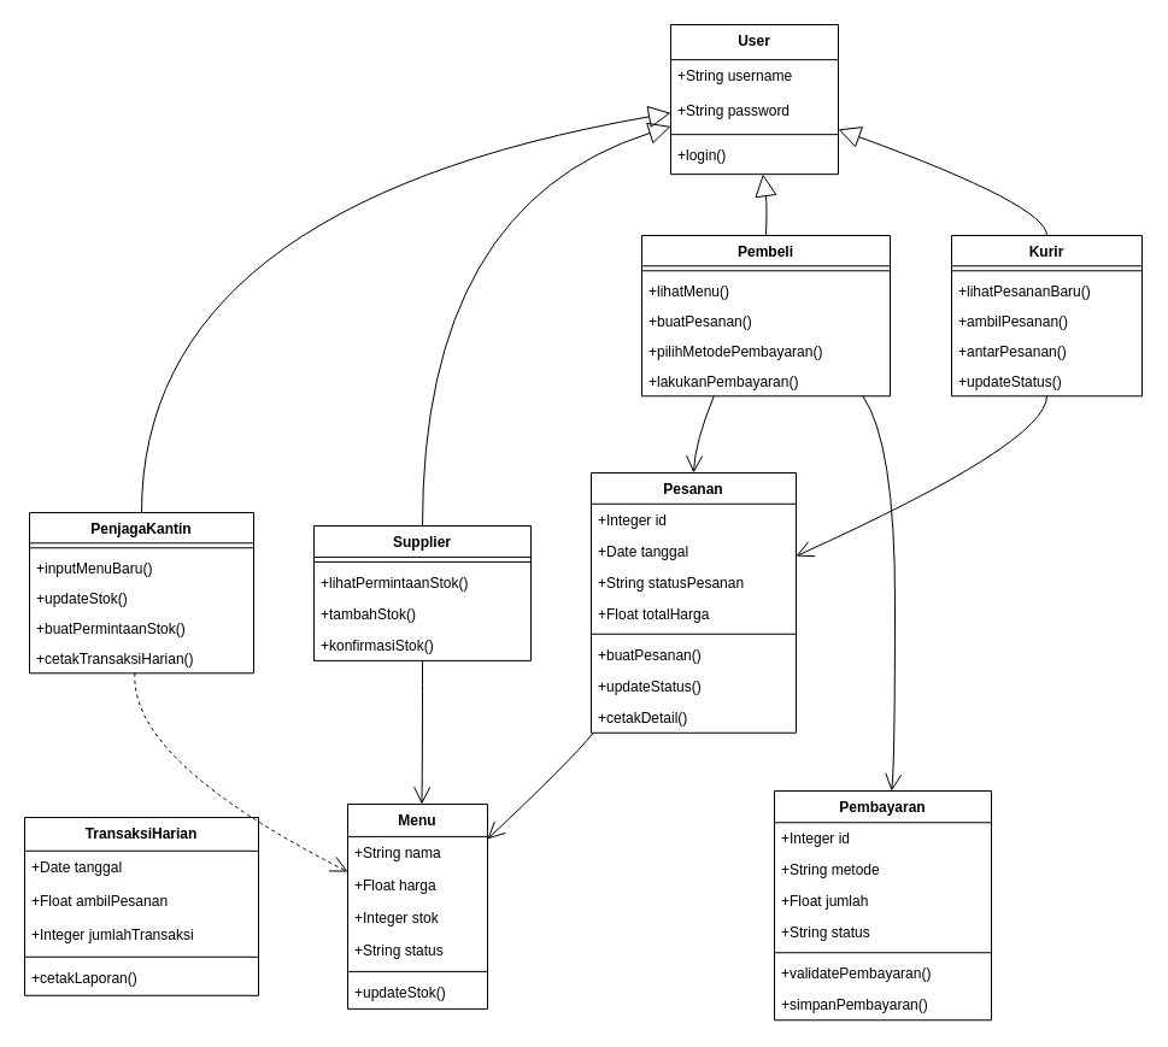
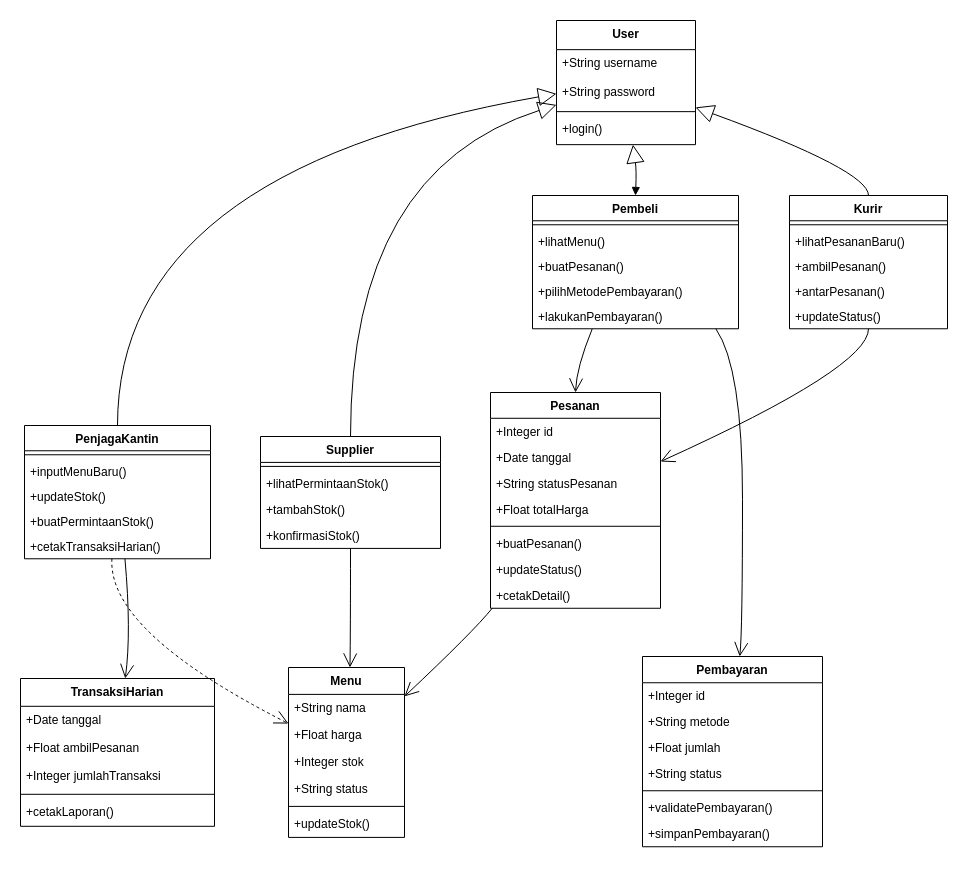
- <mxCell id="62" value="" style="curved=1;startArrow=block;startSize=16;startFill=0;endArrow=none;exitX=0.55;exitY=1;entryX=0.5;entryY=0;rounded=0;" edge="1" parent="1" source="2" target="18"><mxGeometry relative="1" as="geometry"><Array as="points"><mxPoint x="636" y="170" /></Array></mxGeometry></mxCell>
+ <mxCell id="62" value="" style="curved=1;startArrow=block;startSize=16;startFill=0;endArrow=block;exitX=0.55;exitY=1;entryX=0.5;entryY=0;rounded=0;" edge="1" parent="1" source="2" target="18"><mxGeometry relative="1" as="geometry"><Array as="points"><mxPoint x="636" y="170" /></Array></mxGeometry></mxCell>
+ <mxCell id="65" value="" style="curved=1;startArrow=none;endArrow=open;endSize=12;exitX=0.54;exitY=1;entryX=0.54;entryY=0;rounded=0;" edge="1" parent="1" source="7" target="54"><mxGeometry relative="1" as="geometry"><Array as="points"><mxPoint x="131" y="631" /></Array></mxGeometry></mxCell>
